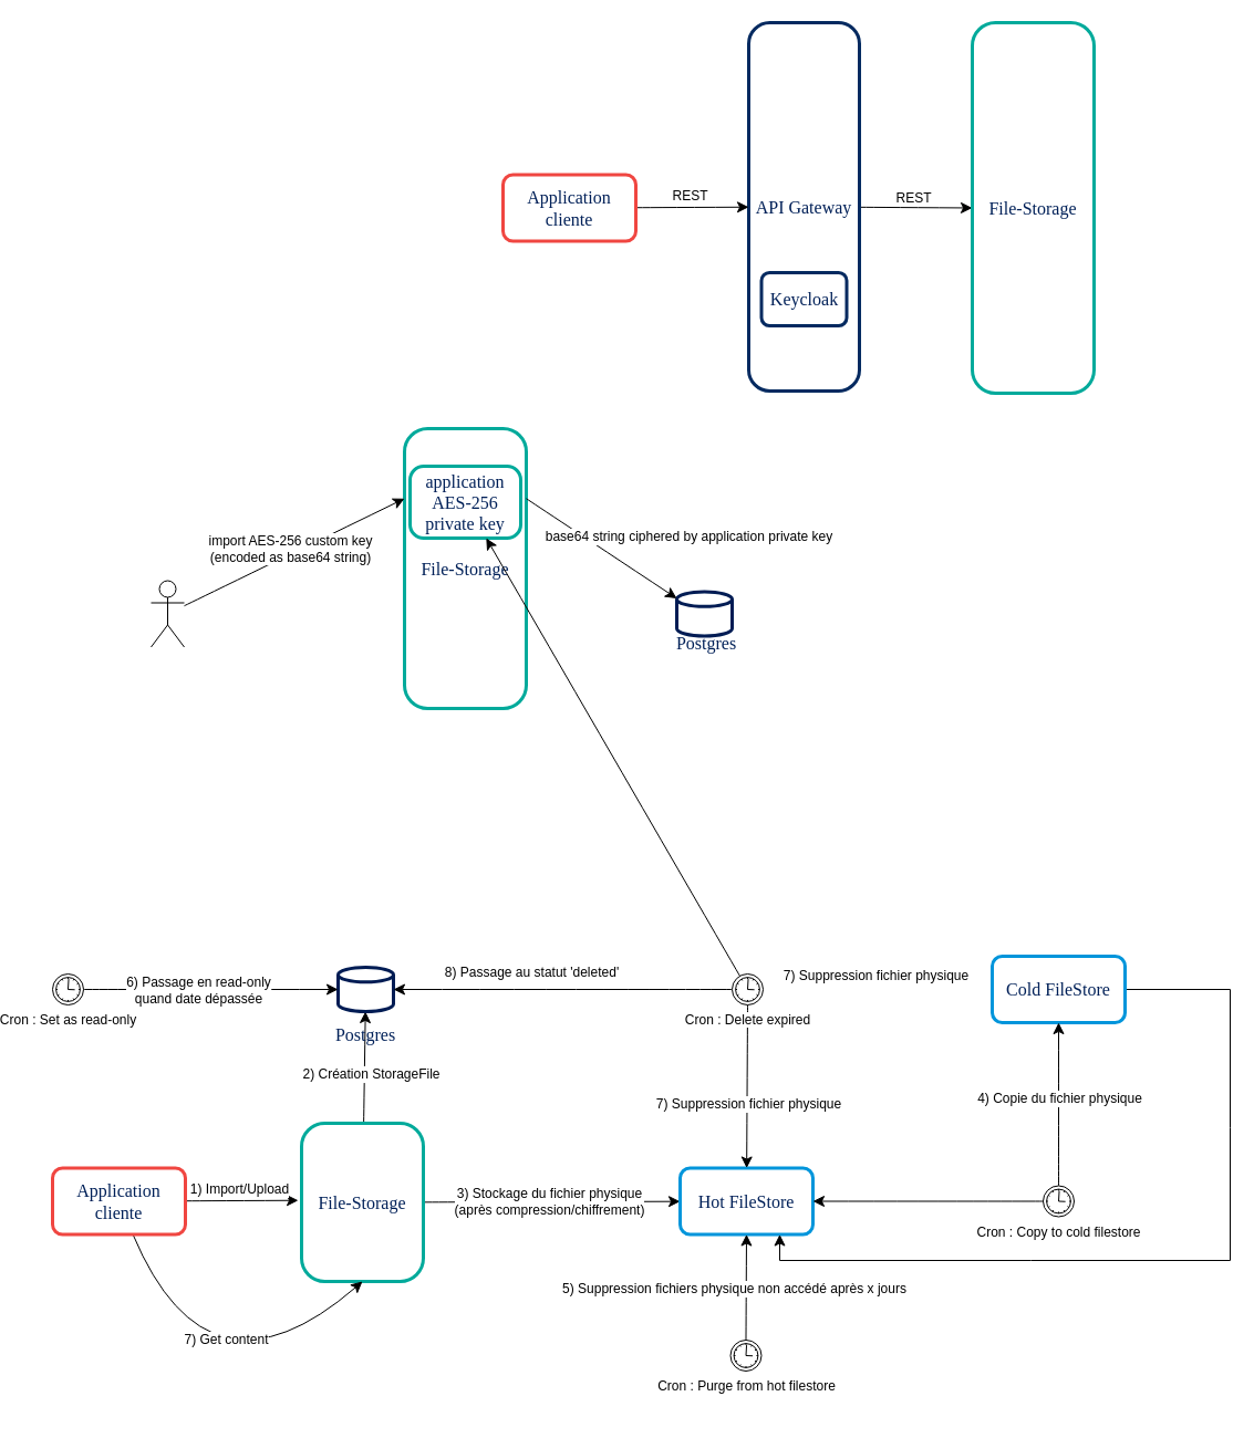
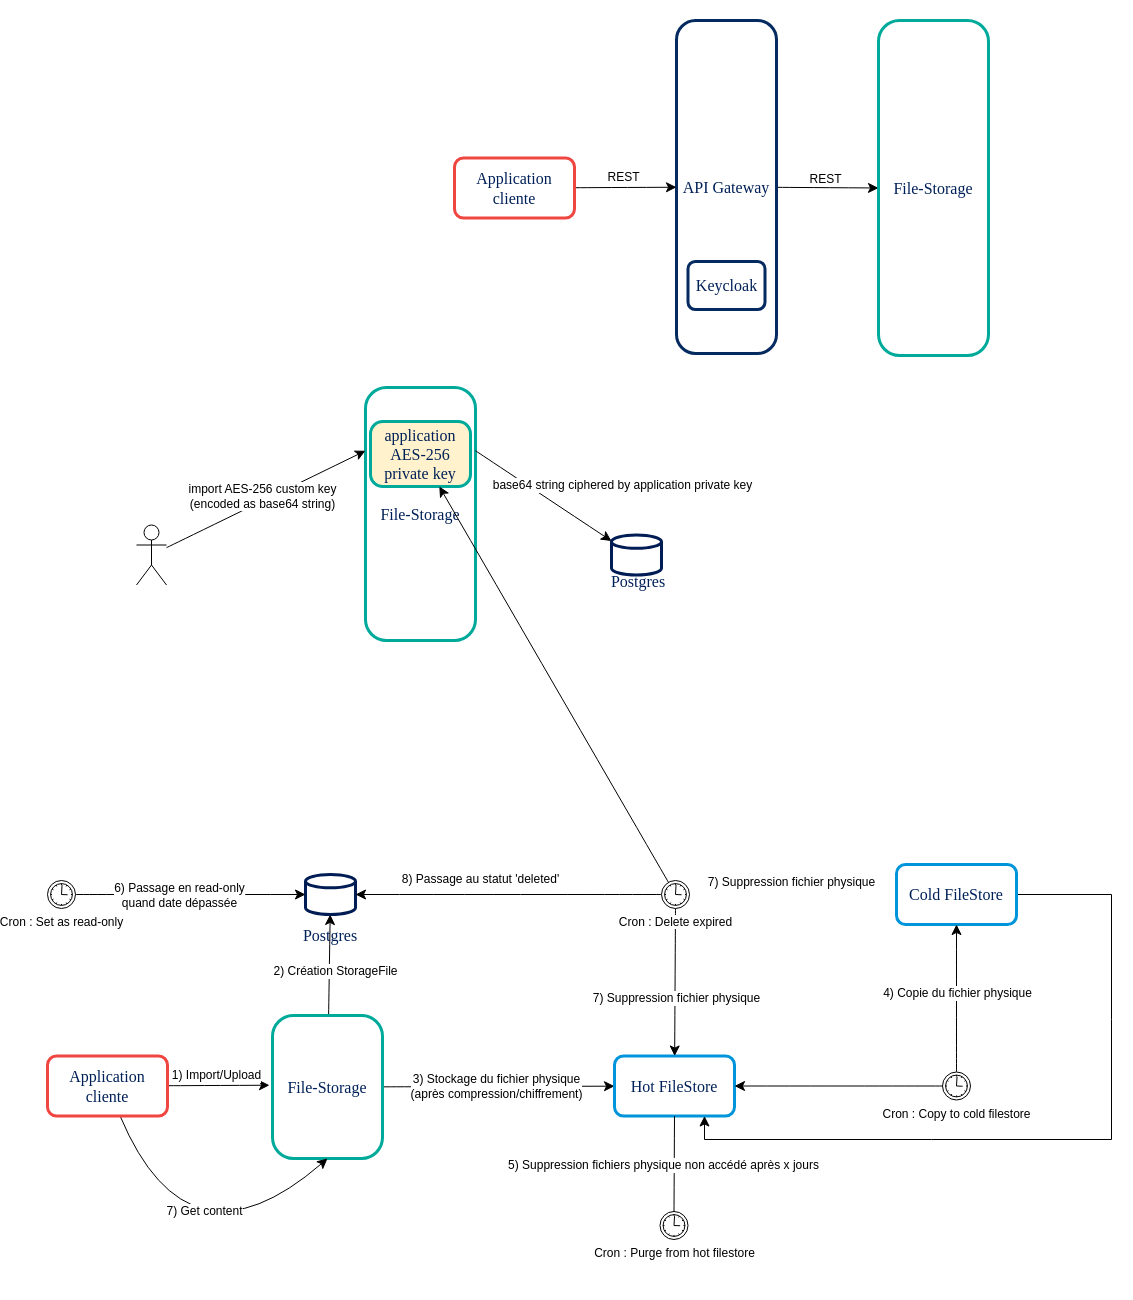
- <mxCell id="6" value="Keycloak" style="rounded=1;whiteSpace=wrap;html=1;strokeColor=#042a60;strokeWidth=3;arcSize=15;fontFamily=Poppins;fontSource=https%3A%2F%2Ffonts.googleapis.com%2Fcss%3Ffamily%3DPoppins;fontSize=16;fontColor=#002058;fontStyle=0;labelBackgroundColor=none;labelBorderColor=none;" vertex="1" parent="1"><mxGeometry x="660.5" y="246" width="77" height="48" as="geometry" /></mxCell>
+ <mxCell id="6" value="Keycloak" style="rounded=1;whiteSpace=wrap;html=1;strokeColor=#042a60;strokeWidth=3;arcSize=15;fontFamily=Poppins;fontSource=https%3A%2F%2Ffonts.googleapis.com%2Fcss%3Ffamily%3DPoppins;fontSize=16;fontColor=#002058;fontStyle=0;labelBackgroundColor=none;labelBorderColor=none;" vertex="1" parent="1"><mxGeometry x="660.5" y="261" width="77" height="48" as="geometry" /></mxCell>
- <mxCell id="11" value="&lt;div&gt;application&lt;br&gt;&lt;/div&gt;&lt;div&gt;AES-256 private key&lt;/div&gt;" style="rounded=1;whiteSpace=wrap;html=1;strokeColor=#00AA9B;strokeWidth=3;arcSize=19;fontFamily=Poppins;fontSource=https%3A%2F%2Ffonts.googleapis.com%2Fcss%3Ffamily%3DPoppins;fontSize=16;fontColor=#002058;fontStyle=0;labelBackgroundColor=none;labelBorderColor=none;" vertex="1" parent="1"><mxGeometry x="343" y="421" width="100" height="65" as="geometry" /></mxCell>
+ <mxCell id="11" value="&lt;div&gt;application&lt;br&gt;&lt;/div&gt;&lt;div&gt;AES-256 private key&lt;/div&gt;" style="rounded=1;whiteSpace=wrap;html=1;strokeColor=#00AA9B;strokeWidth=3;arcSize=19;fontFamily=Poppins;fontSource=https%3A%2F%2Ffonts.googleapis.com%2Fcss%3Ffamily%3DPoppins;fontSize=16;fontColor=#002058;fontStyle=0;labelBackgroundColor=none;labelBorderColor=none;fillColor=#fff2cc;" vertex="1" parent="1"><mxGeometry x="343" y="421" width="100" height="65" as="geometry" /></mxCell>
- <mxCell id="39" style="edgeStyle=none;curved=1;rounded=0;orthogonalLoop=1;jettySize=auto;html=1;entryX=0.5;entryY=1;entryDx=0;entryDy=0;fontSize=12;startSize=8;endSize=8;" edge="1" parent="1" source="38" target="31"><mxGeometry relative="1" as="geometry" /></mxCell>
+ <mxCell id="39" style="edgeStyle=none;curved=1;rounded=0;orthogonalLoop=1;jettySize=auto;html=1;entryX=0.5;entryY=1;entryDx=0;entryDy=0;fontSize=12;startSize=8;endSize=8;endArrow=none;" edge="1" parent="1" source="38" target="31"><mxGeometry relative="1" as="geometry" /></mxCell>
